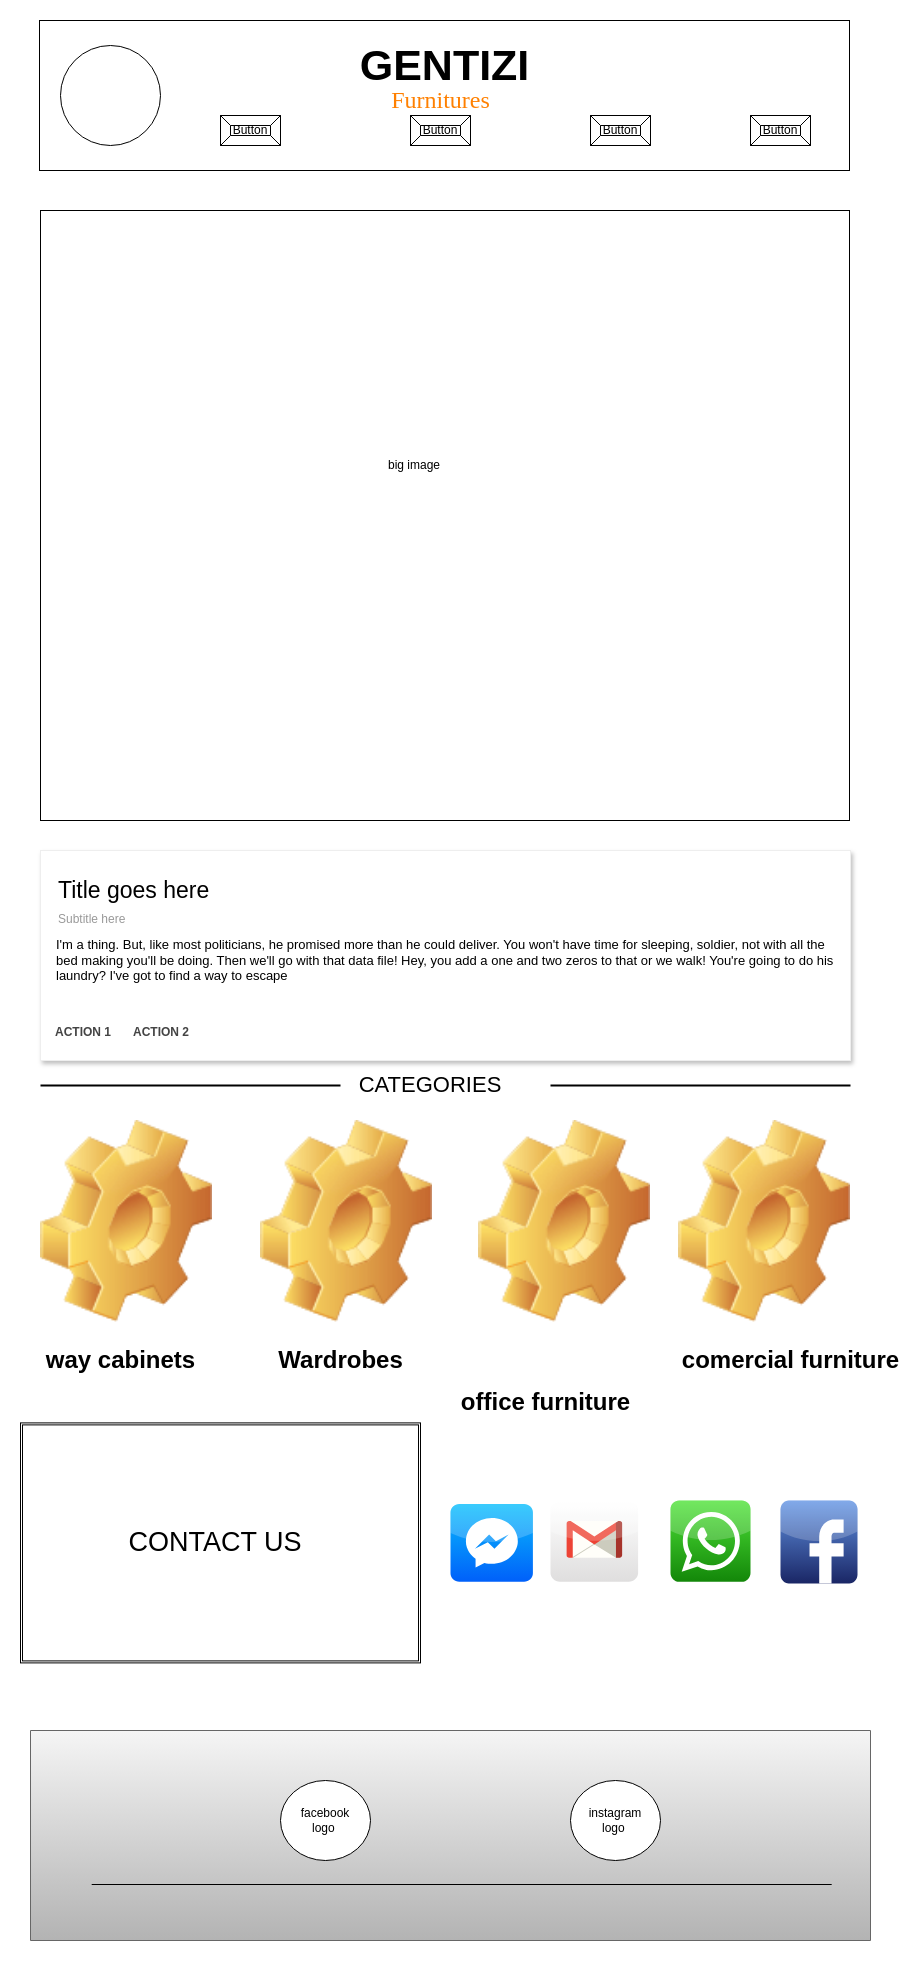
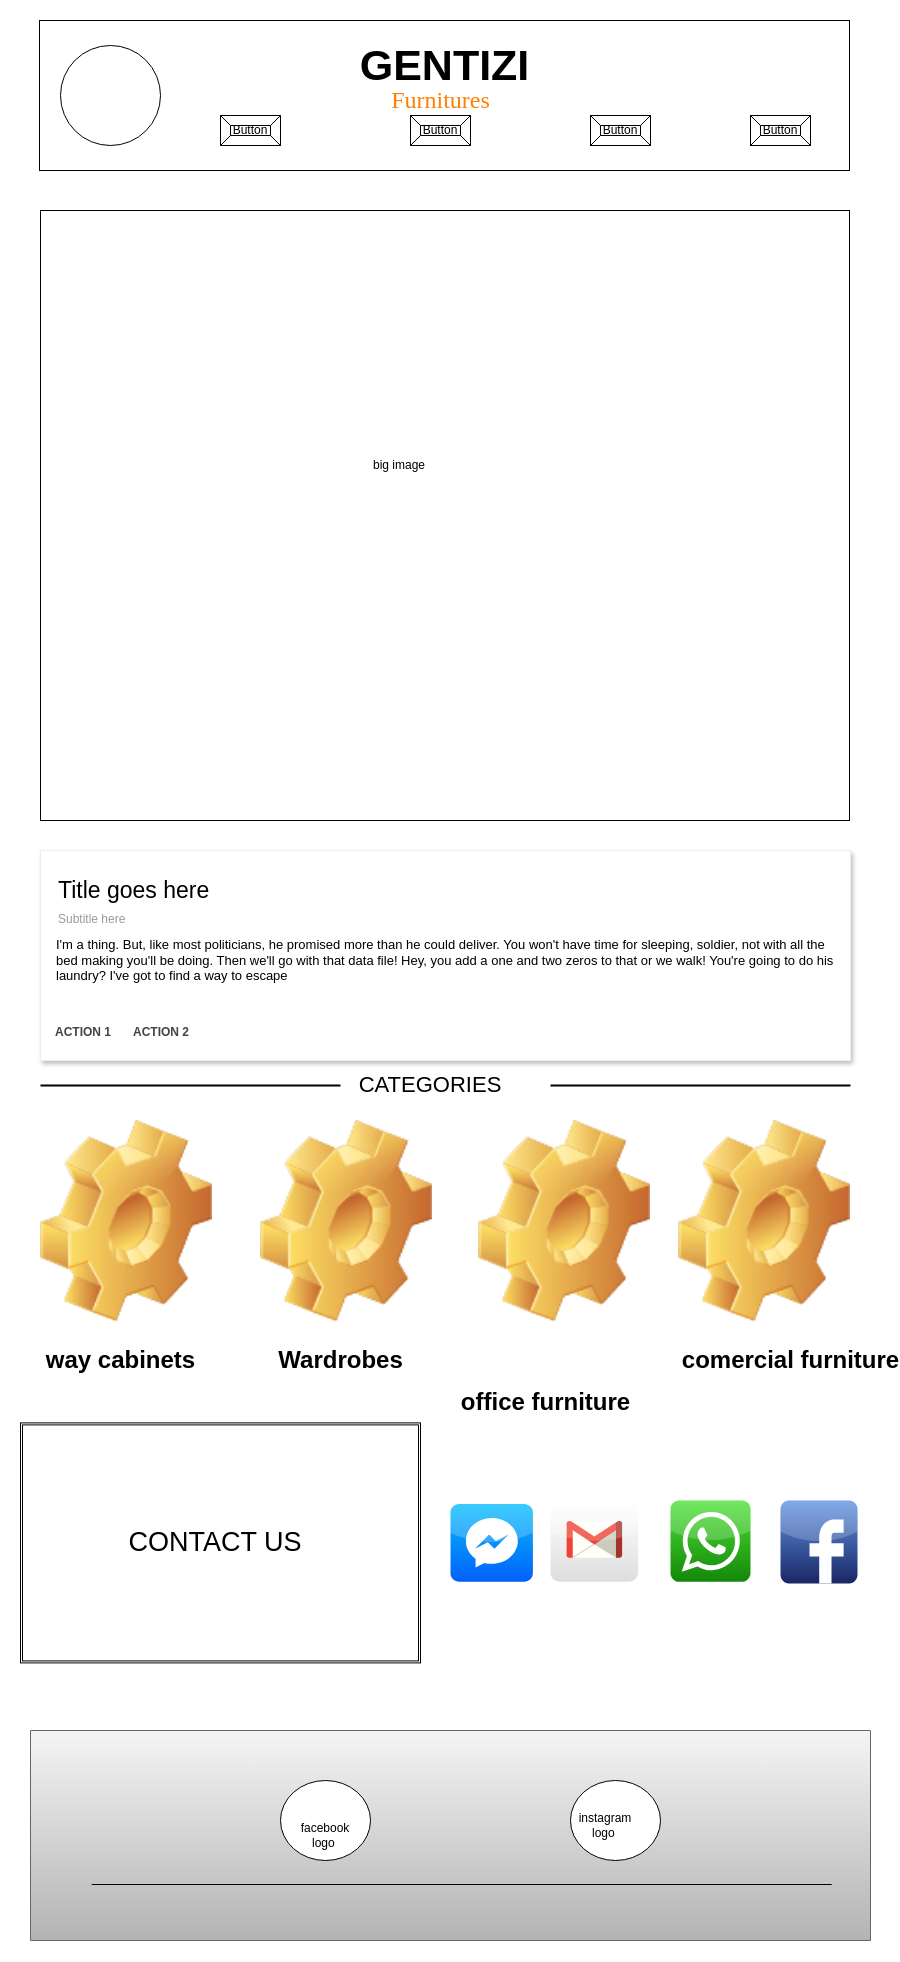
- <mxCell id="17" value="big image" style="text;html=1;strokeColor=none;fillColor=none;align=center;verticalAlign=middle;whiteSpace=wrap;rounded=0;" vertex="1" parent="1"><mxGeometry x="384" y="450" width="60" height="30" as="geometry" /></mxCell>
+ <mxCell id="17" value="big image" style="text;html=1;strokeColor=none;fillColor=none;align=center;verticalAlign=middle;whiteSpace=wrap;rounded=0;" vertex="1" parent="1"><mxGeometry x="369" y="450" width="60" height="30" as="geometry" /></mxCell>
- <mxCell id="14" value="facebook logo&amp;nbsp;" style="text;html=1;strokeColor=none;fillColor=none;align=center;verticalAlign=middle;whiteSpace=wrap;rounded=0;" vertex="1" parent="1"><mxGeometry x="295" y="1805" width="60" height="30" as="geometry" /></mxCell>
+ <mxCell id="14" value="facebook logo&amp;nbsp;" style="text;html=1;strokeColor=none;fillColor=none;align=center;verticalAlign=middle;whiteSpace=wrap;rounded=0;" vertex="1" parent="1"><mxGeometry x="295" y="1820" width="60" height="30" as="geometry" /></mxCell>
- <mxCell id="15" value="instagram logo&amp;nbsp;" style="text;html=1;strokeColor=none;fillColor=none;align=center;verticalAlign=middle;whiteSpace=wrap;rounded=0;" vertex="1" parent="1"><mxGeometry x="585" y="1805" width="60" height="30" as="geometry" /></mxCell>
+ <mxCell id="15" value="instagram logo&amp;nbsp;" style="text;html=1;strokeColor=none;fillColor=none;align=center;verticalAlign=middle;whiteSpace=wrap;rounded=0;" vertex="1" parent="1"><mxGeometry x="575" y="1810" width="60" height="30" as="geometry" /></mxCell>
